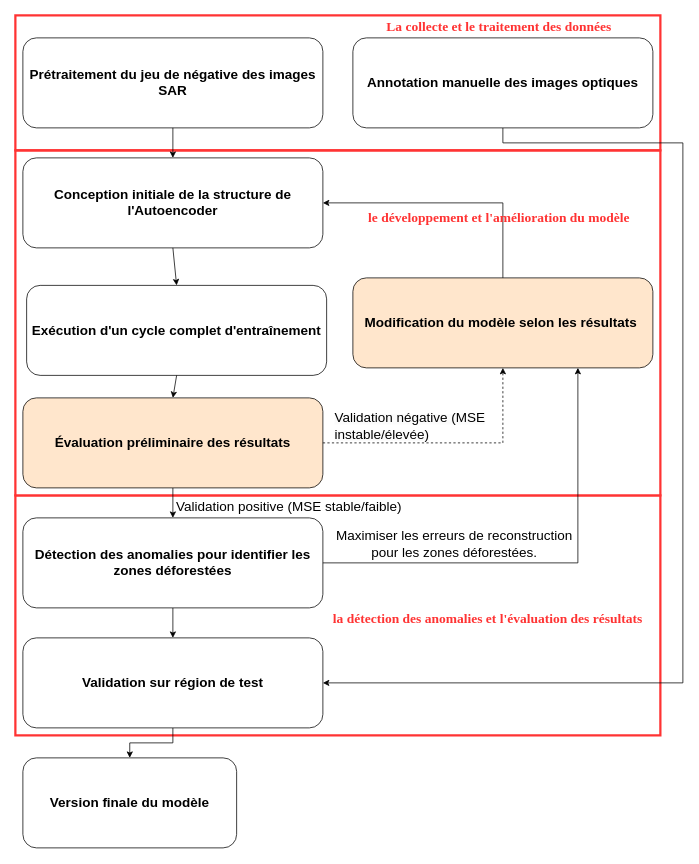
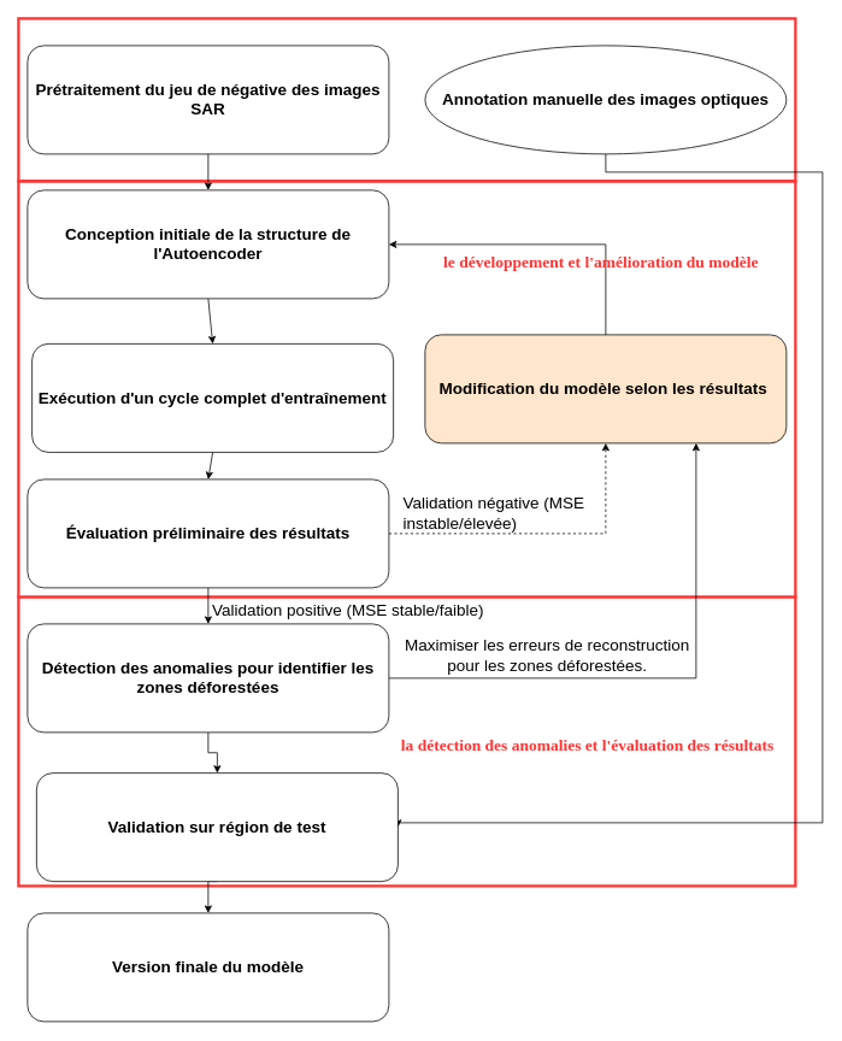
- <mxCell id="27" value="&lt;span id=&quot;docs-internal-guid-7b2d1290-7fff-6e79-5190-64a3875b58ab&quot;&gt;&lt;span style=&quot;font-family: Cambria, serif; background-color: transparent; font-variant-numeric: normal; font-variant-east-asian: normal; font-variant-alternates: normal; font-variant-position: normal; vertical-align: baseline; white-space-collapse: preserve;&quot;&gt;&lt;font style=&quot;font-size: 18px; color: rgb(255, 51, 51);&quot;&gt;&lt;b&gt;La collecte et le traitement des données&lt;/b&gt;&lt;/font&gt;&lt;/span&gt;&lt;/span&gt;" style="text;html=1;align=center;verticalAlign=middle;whiteSpace=wrap;rounded=0;" vertex="1" parent="1"><mxGeometry x="495" y="20" width="340" height="30" as="geometry" /></mxCell>
- <mxCell id="6" value="&lt;b&gt;&lt;font style=&quot;font-size: 18px;&quot;&gt;Annotation manuelle des images optiques&lt;/font&gt;&lt;/b&gt;" style="rounded=1;whiteSpace=wrap;html=1;fontSize=12;glass=0;strokeWidth=1;shadow=0;" parent="1" vertex="1"><mxGeometry x="470" y="50" width="400" height="120" as="geometry" /></mxCell>
+ <mxCell id="6" value="&lt;b&gt;&lt;font style=&quot;font-size: 18px;&quot;&gt;Annotation manuelle des images optiques&lt;/font&gt;&lt;/b&gt;" style="ellipse;whiteSpace=wrap;html=1;fontSize=12;glass=0;strokeWidth=1;shadow=0;" parent="1" vertex="1"><mxGeometry x="470" y="50" width="400" height="120" as="geometry" /></mxCell>
- <mxCell id="14" value="&lt;b&gt;&lt;font style=&quot;font-size: 18px;&quot;&gt;Évaluation préliminaire des résultats&lt;/font&gt;&lt;/b&gt;" style="rounded=1;whiteSpace=wrap;html=1;fontSize=12;glass=0;strokeWidth=1;shadow=0;fillColor=#ffe6cc;" parent="1" vertex="1"><mxGeometry y="530" width="400" height="120" as="geometry" x="30" /></mxCell>
+ <mxCell id="14" value="&lt;b&gt;&lt;font style=&quot;font-size: 18px;&quot;&gt;Évaluation préliminaire des résultats&lt;/font&gt;&lt;/b&gt;" style="rounded=1;whiteSpace=wrap;html=1;fontSize=12;glass=0;strokeWidth=1;shadow=0;" parent="1" vertex="1"><mxGeometry y="530" width="400" height="120" as="geometry" x="30" /></mxCell>
- <mxCell id="19" value="&lt;span style=&quot;text-align: left;&quot;&gt;&lt;b&gt;&lt;font style=&quot;font-size: 18px;&quot;&gt;Validation sur région de test&lt;/font&gt;&lt;/b&gt;&lt;/span&gt;" style="rounded=1;whiteSpace=wrap;html=1;fontSize=12;glass=0;strokeWidth=1;shadow=0;" parent="1" vertex="1"><mxGeometry y="850" width="400" height="120" as="geometry" x="30" /></mxCell>
+ <mxCell id="19" value="&lt;span style=&quot;text-align: left;&quot;&gt;&lt;b&gt;&lt;font style=&quot;font-size: 18px;&quot;&gt;Validation sur région de test&lt;/font&gt;&lt;/b&gt;&lt;/span&gt;" style="rounded=1;whiteSpace=wrap;html=1;fontSize=12;glass=0;strokeWidth=1;shadow=0;" parent="1" vertex="1"><mxGeometry x="40" y="855" width="400" height="120" as="geometry" /></mxCell>
- <mxCell id="20" value="&lt;span style=&quot;text-align: left;&quot;&gt;&lt;b&gt;&lt;font style=&quot;font-size: 18px;&quot;&gt;Version finale du modèle&lt;/font&gt;&lt;/b&gt;&lt;/span&gt;" style="rounded=1;whiteSpace=wrap;html=1;fontSize=12;glass=0;strokeWidth=1;shadow=0;" parent="1" vertex="1"><mxGeometry x="30" y="1010" width="285" height="120" as="geometry" /></mxCell>
+ <mxCell id="20" value="&lt;span style=&quot;text-align: left;&quot;&gt;&lt;b&gt;&lt;font style=&quot;font-size: 18px;&quot;&gt;Version finale du modèle&lt;/font&gt;&lt;/b&gt;&lt;/span&gt;" style="rounded=1;whiteSpace=wrap;html=1;fontSize=12;glass=0;strokeWidth=1;shadow=0;" parent="1" vertex="1"><mxGeometry y="1010" width="400" height="120" as="geometry" x="30" /></mxCell>
